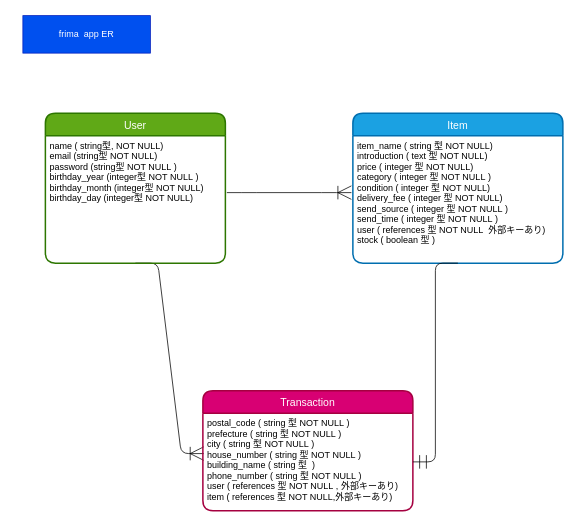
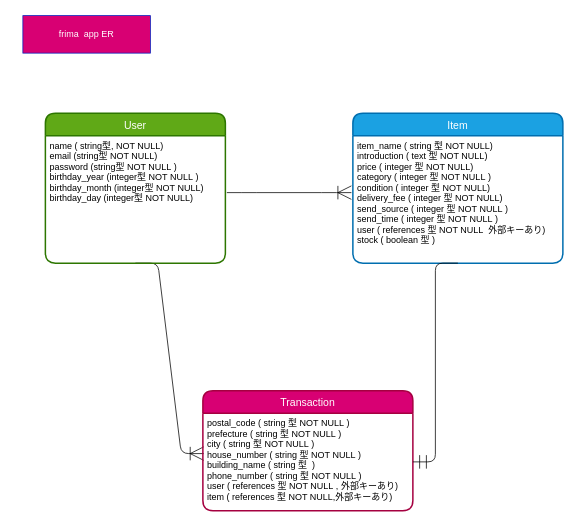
- <mxCell id="12" value="frima&amp;nbsp; app ER" style="rounded=0;whiteSpace=wrap;html=1;fillColor=#0050ef;strokeColor=#001DBC;fontColor=#ffffff;" vertex="1" parent="1"><mxGeometry x="30" y="20" width="170" height="50" as="geometry" /></mxCell>
+ <mxCell id="12" value="frima&amp;nbsp; app ER" style="rounded=0;whiteSpace=wrap;html=1;fillColor=#d80073;strokeColor=#001DBC;fontColor=#ffffff;" vertex="1" parent="1"><mxGeometry x="30" y="20" width="170" height="50" as="geometry" /></mxCell>
